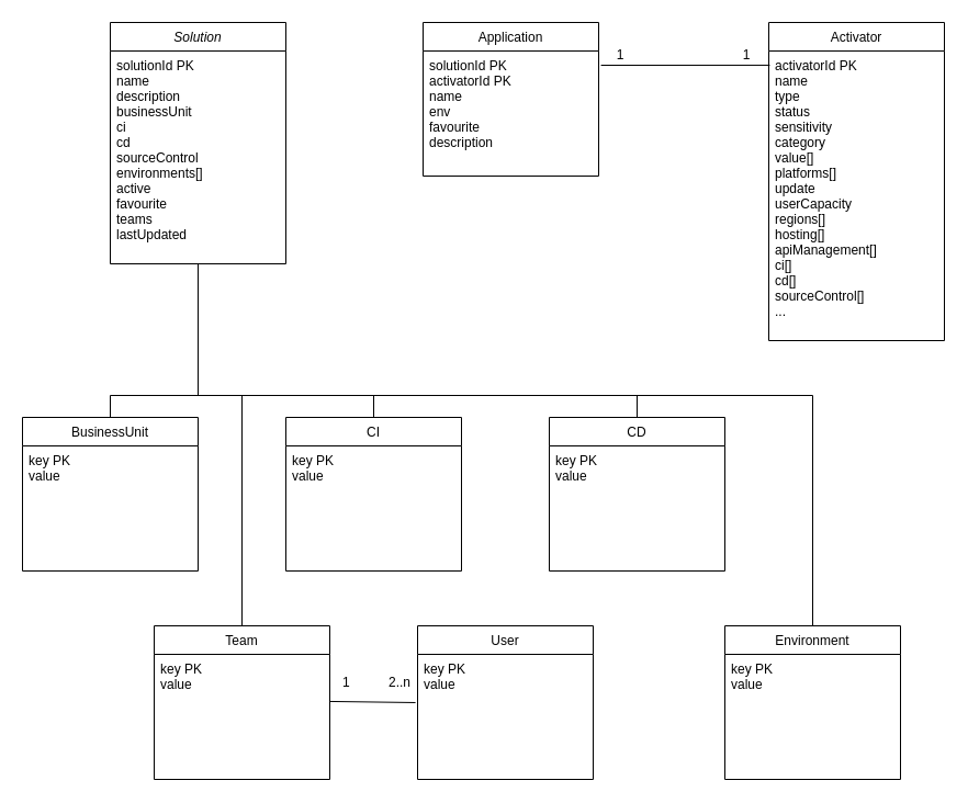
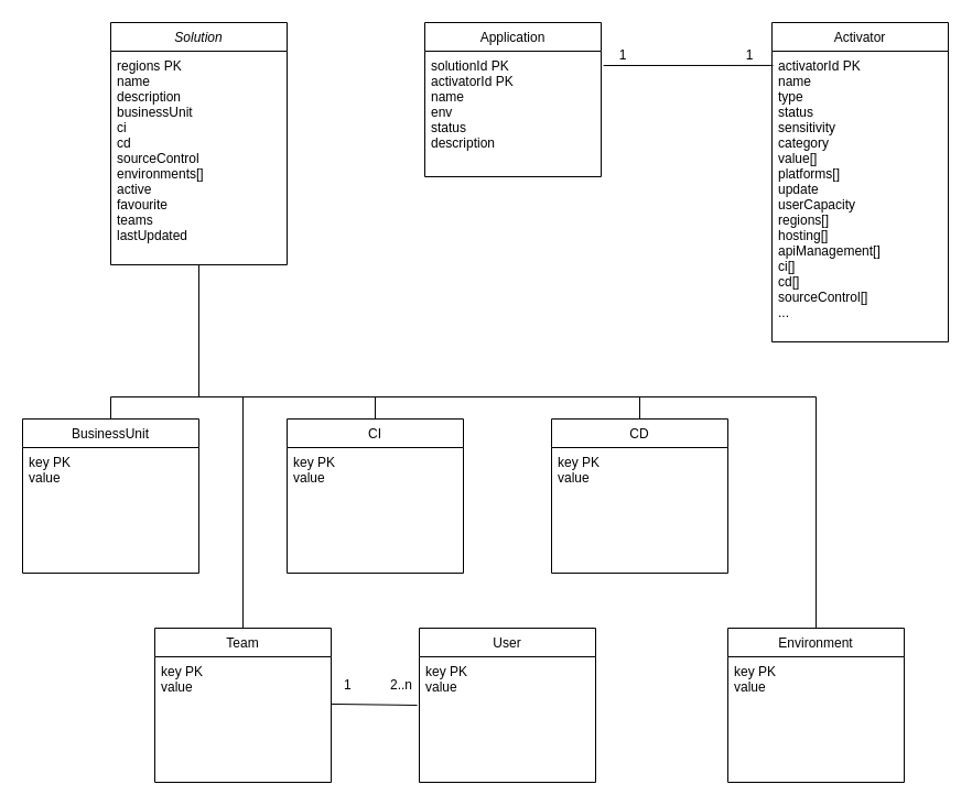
- <mxCell id="3" value="solutionId PK&#10;name&#10;description&#10;businessUnit&#10;ci&#10;cd&#10;sourceControl&#10;environments[]&#10;active&#10;favourite&#10;teams&#10;lastUpdated&#10;&#10;" style="text;align=left;verticalAlign=top;spacingLeft=4;spacingRight=4;overflow=hidden;rotatable=0;points=[[0,0.5],[1,0.5]];portConstraint=eastwest;" parent="2" vertex="1"><mxGeometry y="26" width="160" height="184" as="geometry" /></mxCell>
+ <mxCell id="3" value="regions PK&#10;name&#10;description&#10;businessUnit&#10;ci&#10;cd&#10;sourceControl&#10;environments[]&#10;active&#10;favourite&#10;teams&#10;lastUpdated&#10;&#10;" style="text;align=left;verticalAlign=top;spacingLeft=4;spacingRight=4;overflow=hidden;rotatable=0;points=[[0,0.5],[1,0.5]];portConstraint=eastwest;" parent="2" vertex="1"><mxGeometry y="26" width="160" height="184" as="geometry" /></mxCell>
- <mxCell id="8" value="solutionId PK&#10;activatorId PK&#10;name&#10;env&#10;favourite&#10;description" style="text;align=left;verticalAlign=top;spacingLeft=4;spacingRight=4;overflow=hidden;rotatable=0;points=[[0,0.5],[1,0.5]];portConstraint=eastwest;fontStyle=0" parent="7" vertex="1"><mxGeometry y="26" width="160" height="104" as="geometry" /></mxCell>
+ <mxCell id="8" value="solutionId PK&#10;activatorId PK&#10;name&#10;env&#10;status&#10;description" style="text;align=left;verticalAlign=top;spacingLeft=4;spacingRight=4;overflow=hidden;rotatable=0;points=[[0,0.5],[1,0.5]];portConstraint=eastwest;fontStyle=0" parent="7" vertex="1"><mxGeometry y="26" width="160" height="104" as="geometry" /></mxCell>
